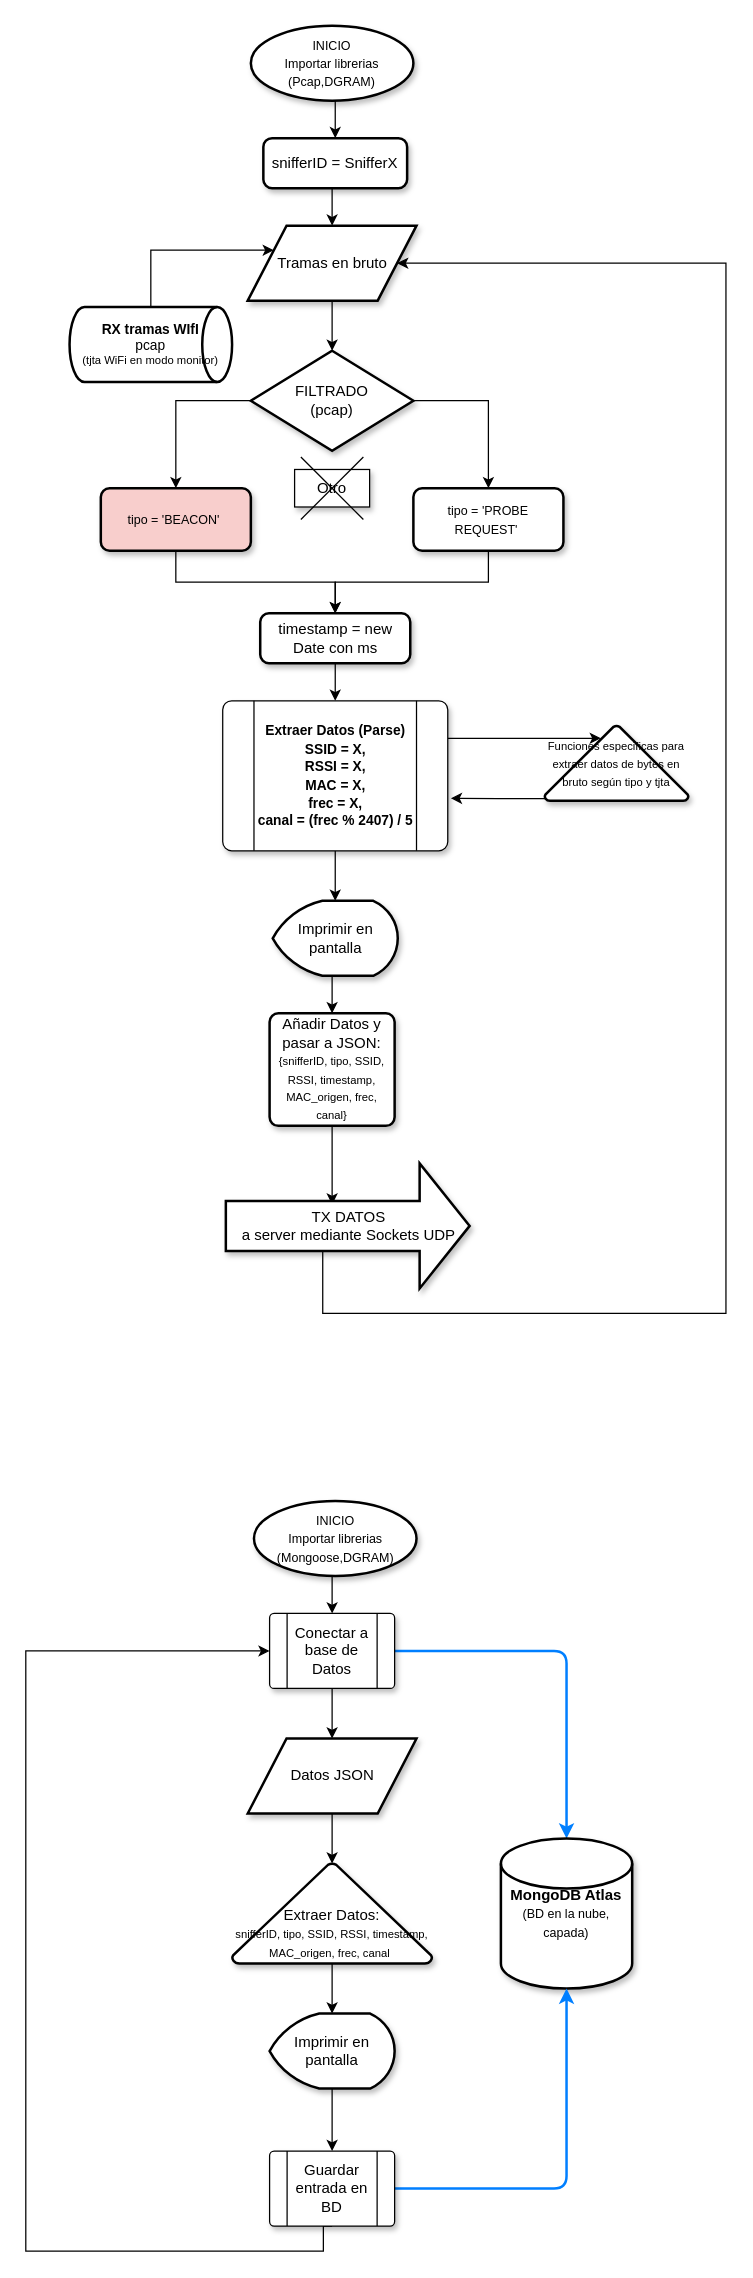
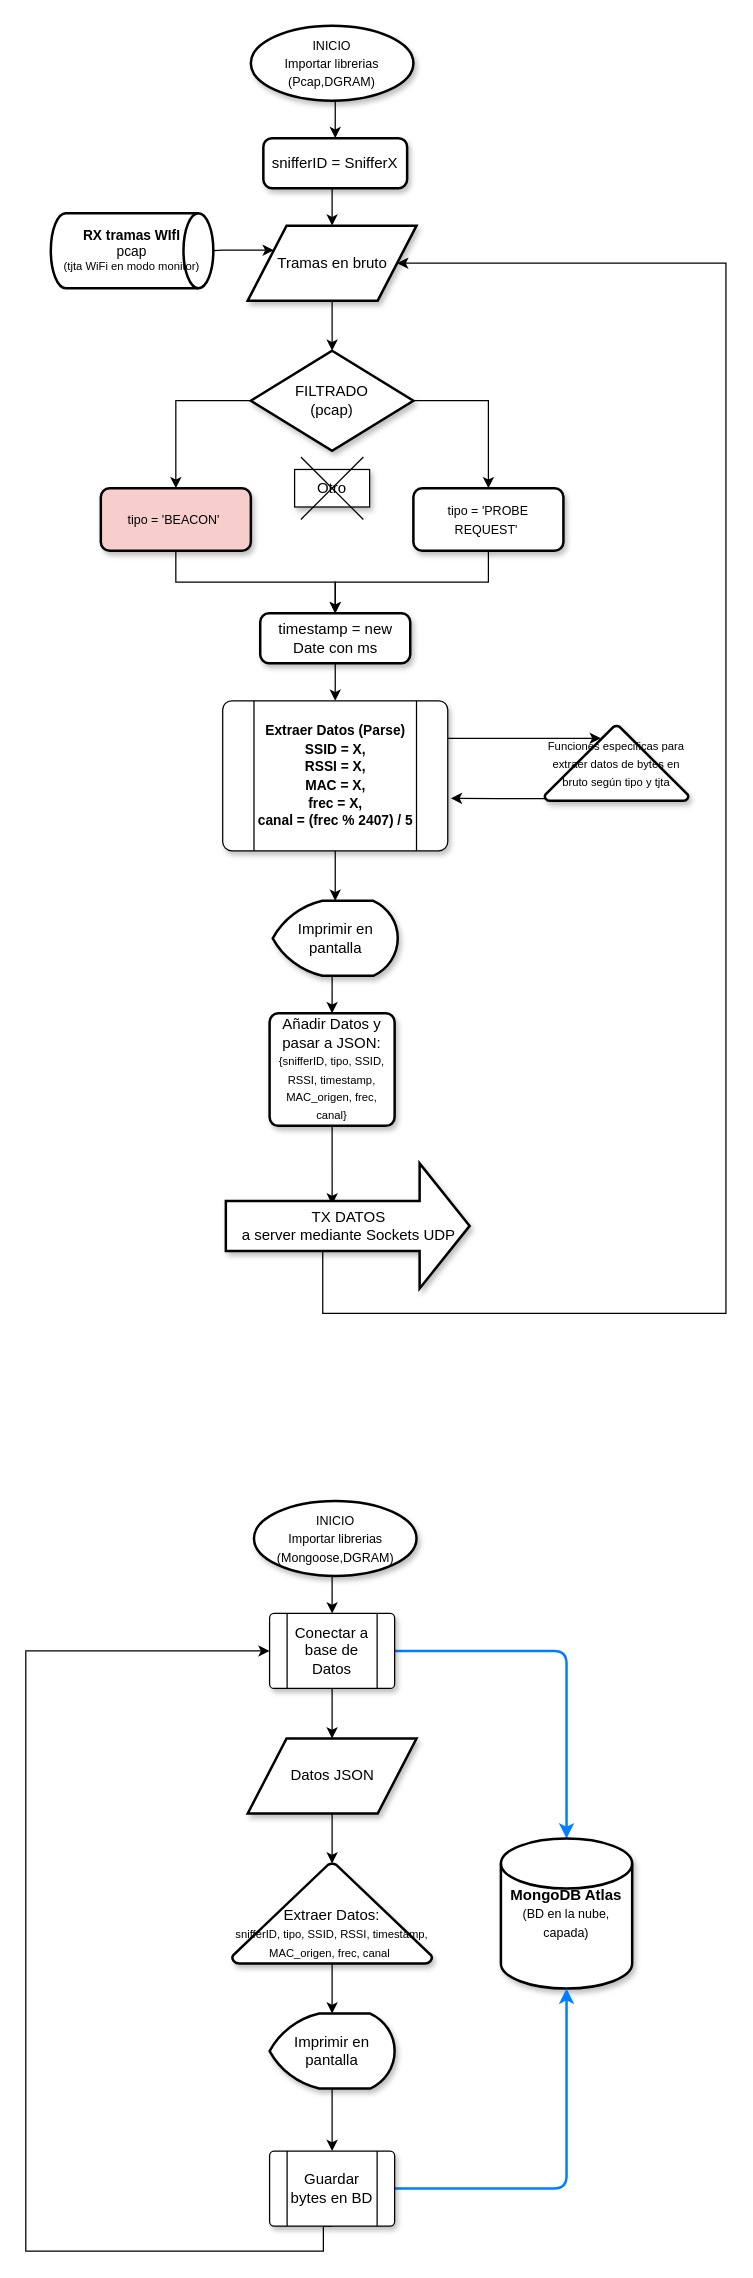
- <mxCell id="11" value="&lt;div style=&quot;font-size: 11px&quot;&gt;&lt;span&gt;&lt;font style=&quot;font-size: 11px&quot;&gt;&lt;b&gt;RX tramas WIfI&lt;/b&gt;&lt;/font&gt;&lt;/span&gt;&lt;/div&gt;&lt;div style=&quot;font-size: 11px&quot;&gt;&lt;span&gt;pcap&lt;/span&gt;&lt;br&gt;&lt;/div&gt;&lt;font style=&quot;font-size: 9px&quot;&gt;&lt;div&gt;&lt;span&gt;(tjta WiFi en modo monitor)&lt;/span&gt;&lt;/div&gt;&lt;/font&gt;" style="strokeWidth=2;html=1;shape=mxgraph.flowchart.direct_data;whiteSpace=wrap;align=center;" vertex="1" parent="1"><mxGeometry x="55" y="245" width="130" height="60" as="geometry" /></mxCell>
+ <mxCell id="11" value="&lt;div style=&quot;font-size: 11px&quot;&gt;&lt;span&gt;&lt;font style=&quot;font-size: 11px&quot;&gt;&lt;b&gt;RX tramas WIfI&lt;/b&gt;&lt;/font&gt;&lt;/span&gt;&lt;/div&gt;&lt;div style=&quot;font-size: 11px&quot;&gt;&lt;span&gt;pcap&lt;/span&gt;&lt;br&gt;&lt;/div&gt;&lt;font style=&quot;font-size: 9px&quot;&gt;&lt;div&gt;&lt;span&gt;(tjta WiFi en modo monitor)&lt;/span&gt;&lt;/div&gt;&lt;/font&gt;" style="strokeWidth=2;html=1;shape=mxgraph.flowchart.direct_data;whiteSpace=wrap;align=center;" vertex="1" parent="1"><mxGeometry x="40" y="170" width="130" height="60" as="geometry" /></mxCell>
- <mxCell id="47" value="Guardar entrada en BD" style="verticalLabelPosition=middle;verticalAlign=middle;html=1;shape=process;whiteSpace=wrap;rounded=1;size=0.14;arcSize=6;shadow=1;fillColor=#ffffff;labelPosition=center;align=center;" vertex="1" parent="1"><mxGeometry x="215" y="1720" width="100" height="60" as="geometry" /></mxCell>
+ <mxCell id="47" value="Guardar bytes en BD" style="verticalLabelPosition=middle;verticalAlign=middle;html=1;shape=process;whiteSpace=wrap;rounded=1;size=0.14;arcSize=6;shadow=1;fillColor=#ffffff;labelPosition=center;align=center;" vertex="1" parent="1"><mxGeometry x="215" y="1720" width="100" height="60" as="geometry" /></mxCell>
